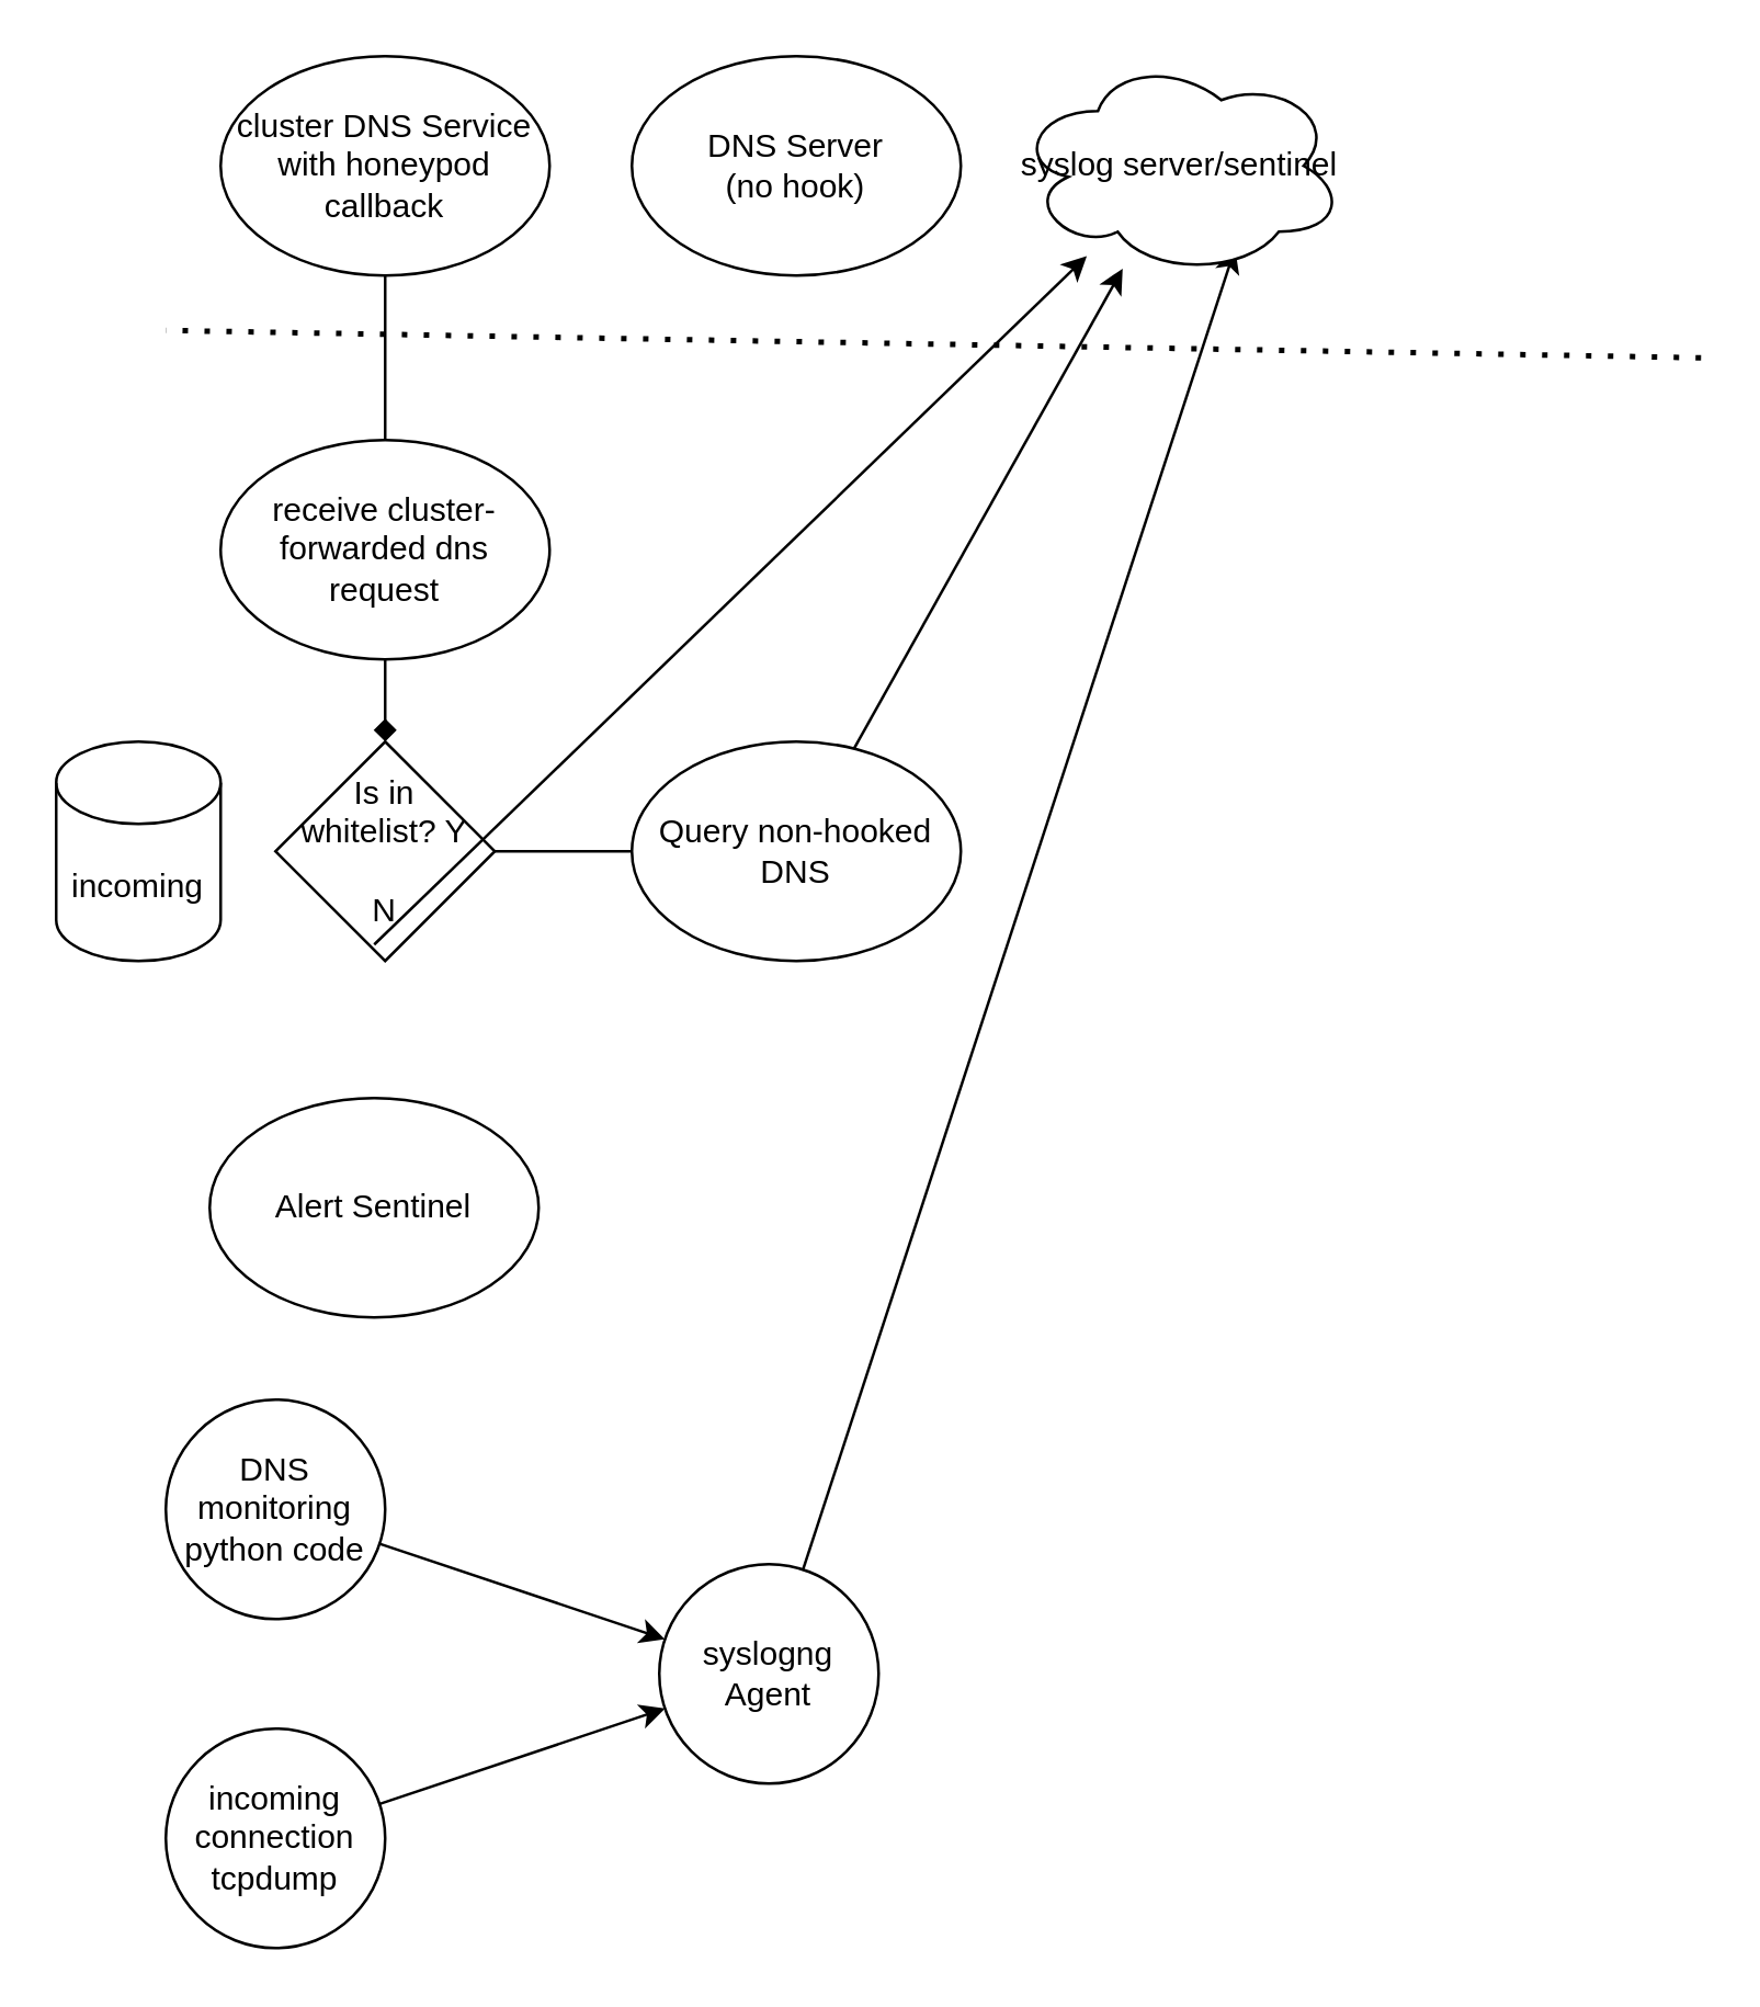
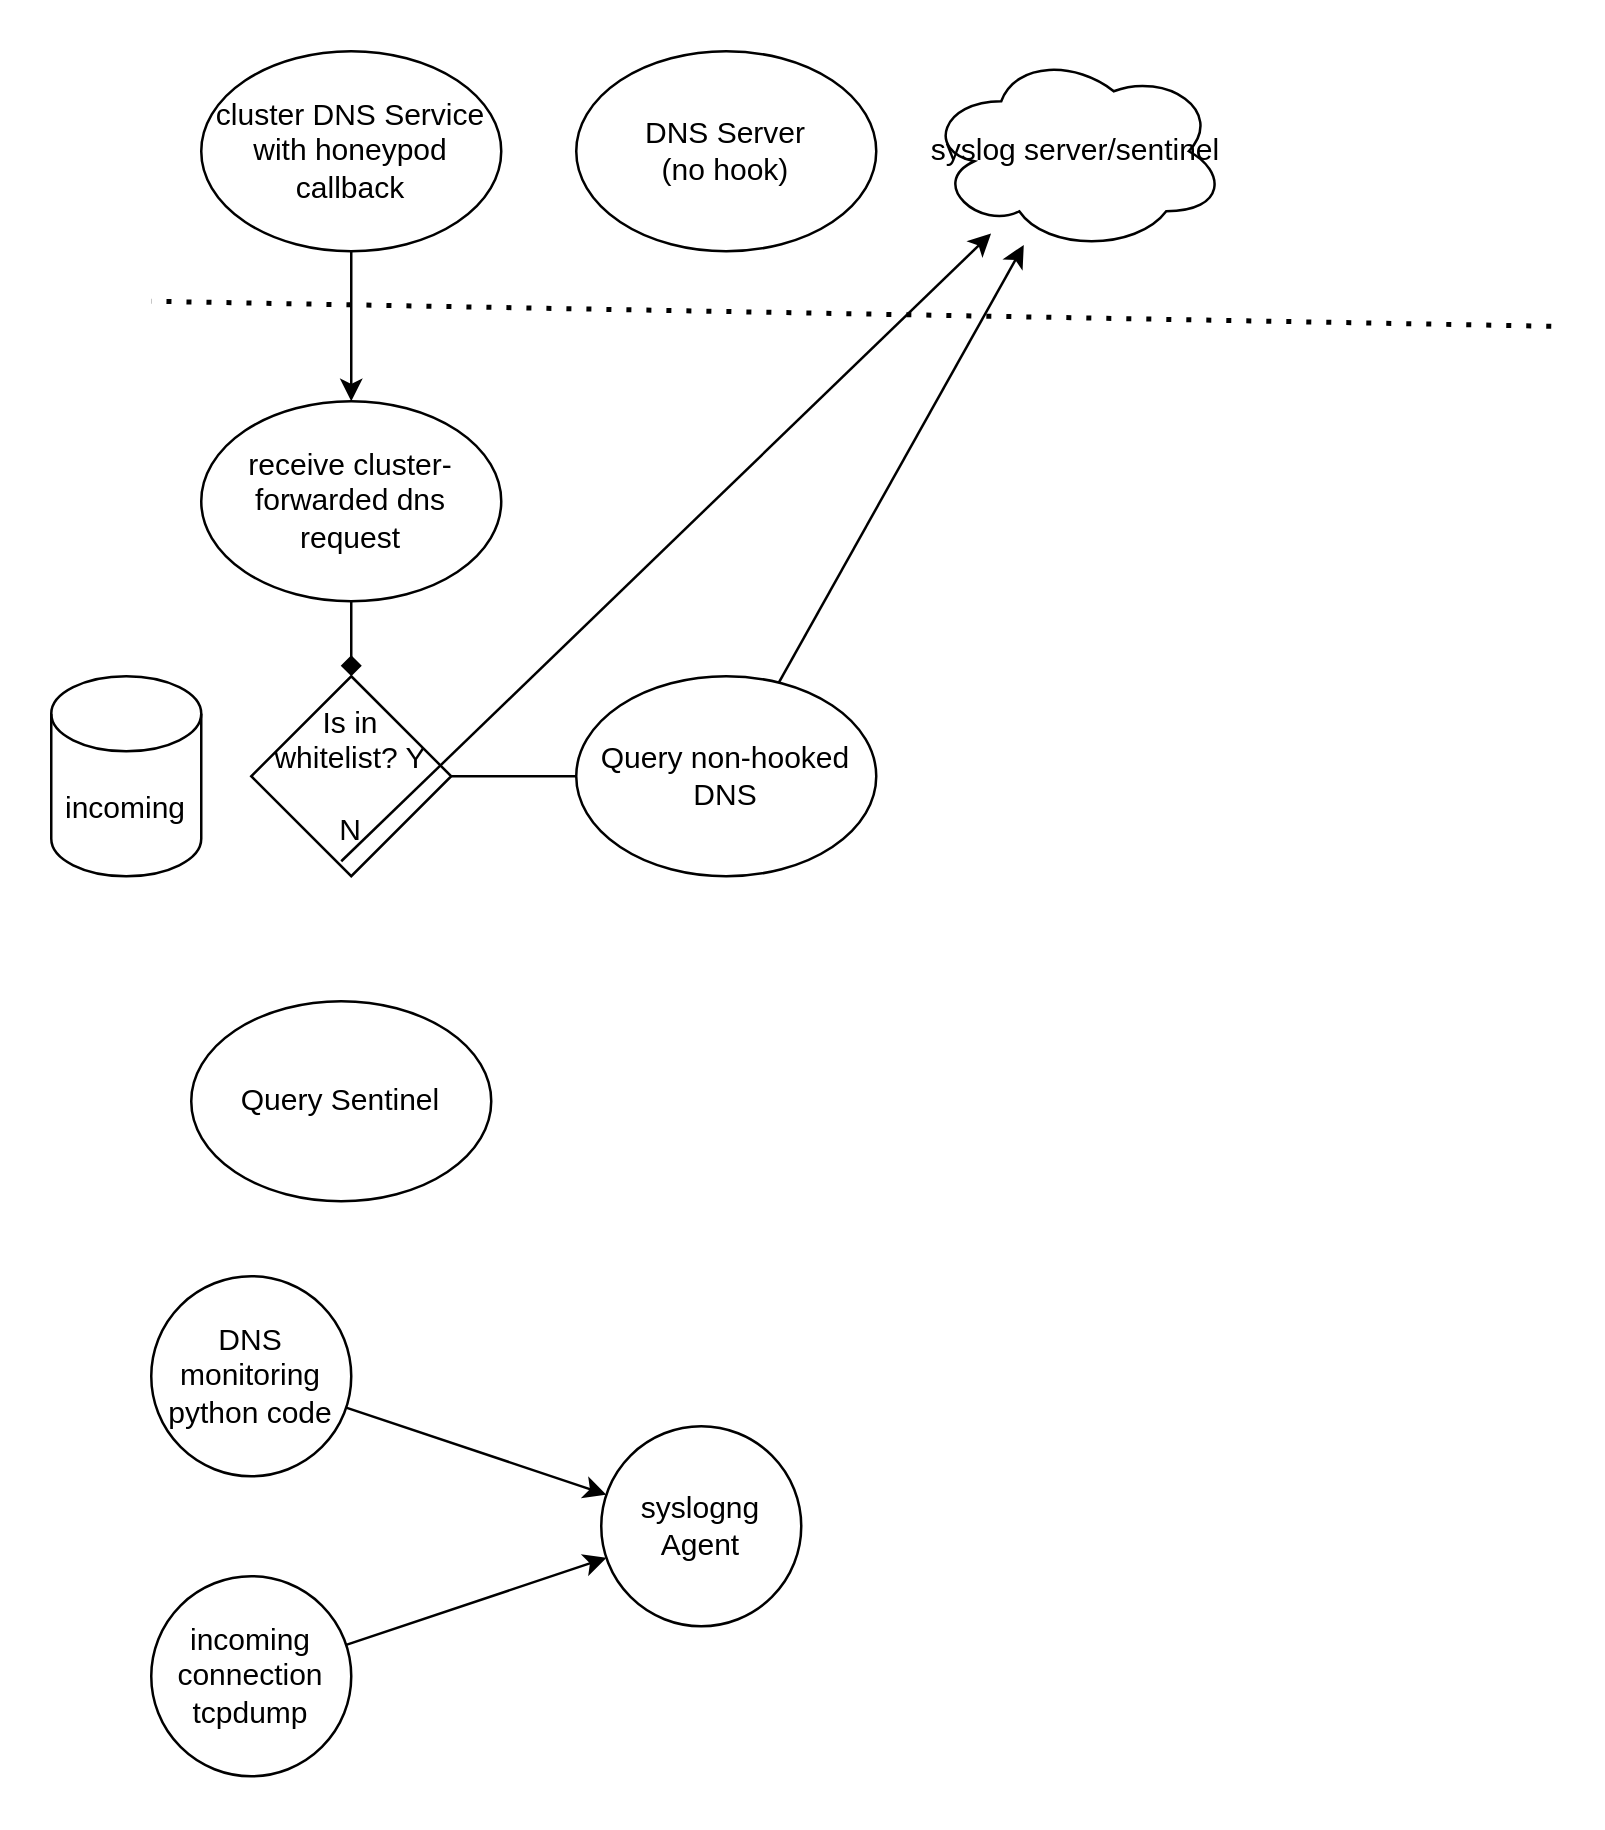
- <mxCell id="21" value="" style="endArrow=none;html=1;rounded=0;" edge="1" parent="1" source="20" target="2"><mxGeometry width="50" height="50" relative="1" as="geometry"><mxPoint x="170" y="120" as="sourcePoint" /><mxPoint x="430" y="160" as="targetPoint" /></mxGeometry></mxCell>
+ <mxCell id="21" value="" style="endArrow=classic;html=1;rounded=0;" edge="1" parent="1" source="20" target="2"><mxGeometry width="50" height="50" relative="1" as="geometry"><mxPoint x="170" y="120" as="sourcePoint" /><mxPoint x="430" y="160" as="targetPoint" /></mxGeometry></mxCell>
- <mxCell id="17" value="" style="endArrow=classic;html=1;rounded=0;entryX=0.667;entryY=0.875;entryDx=0;entryDy=0;entryPerimeter=0;" parent="1" source="16" edge="1" target="19"><mxGeometry width="50" height="50" relative="1" as="geometry"><mxPoint x="400" y="430" as="sourcePoint" /><mxPoint x="700" y="290" as="targetPoint" /></mxGeometry></mxCell>
- <mxCell id="9" value="Alert Sentinel" style="ellipse;whiteSpace=wrap;html=1;" parent="1" vertex="1"><mxGeometry x="76" y="400" width="120" height="80" as="geometry" /></mxCell>
+ <mxCell id="9" value="Query Sentinel" style="ellipse;whiteSpace=wrap;html=1;" parent="1" vertex="1"><mxGeometry x="76" y="400" width="120" height="80" as="geometry" /></mxCell>
